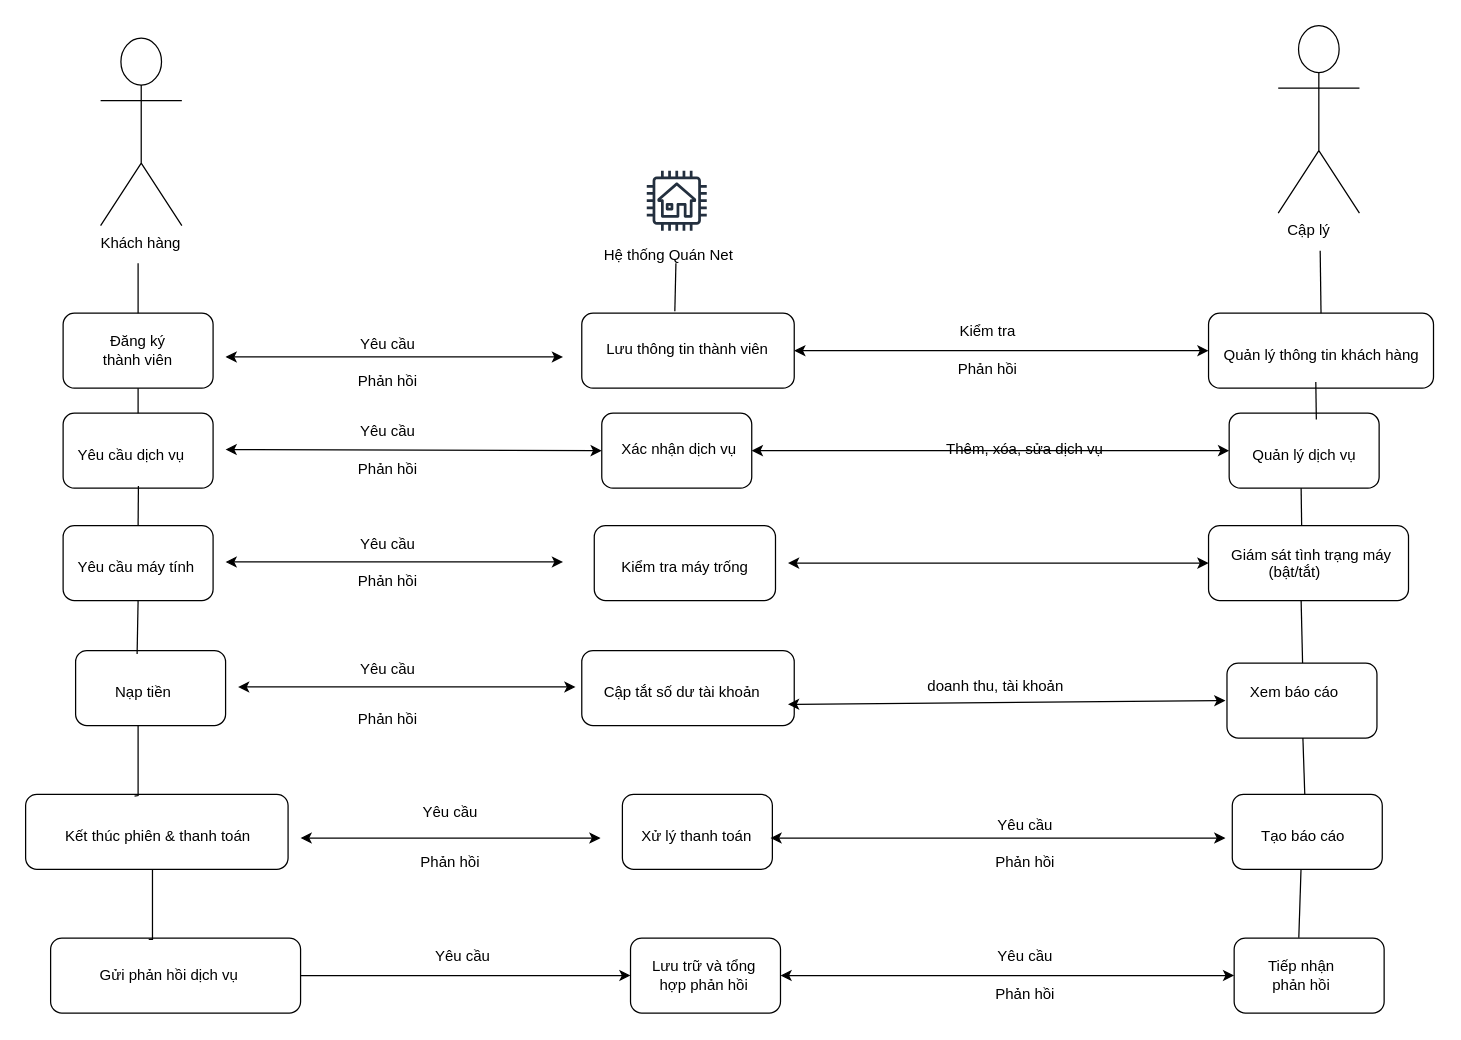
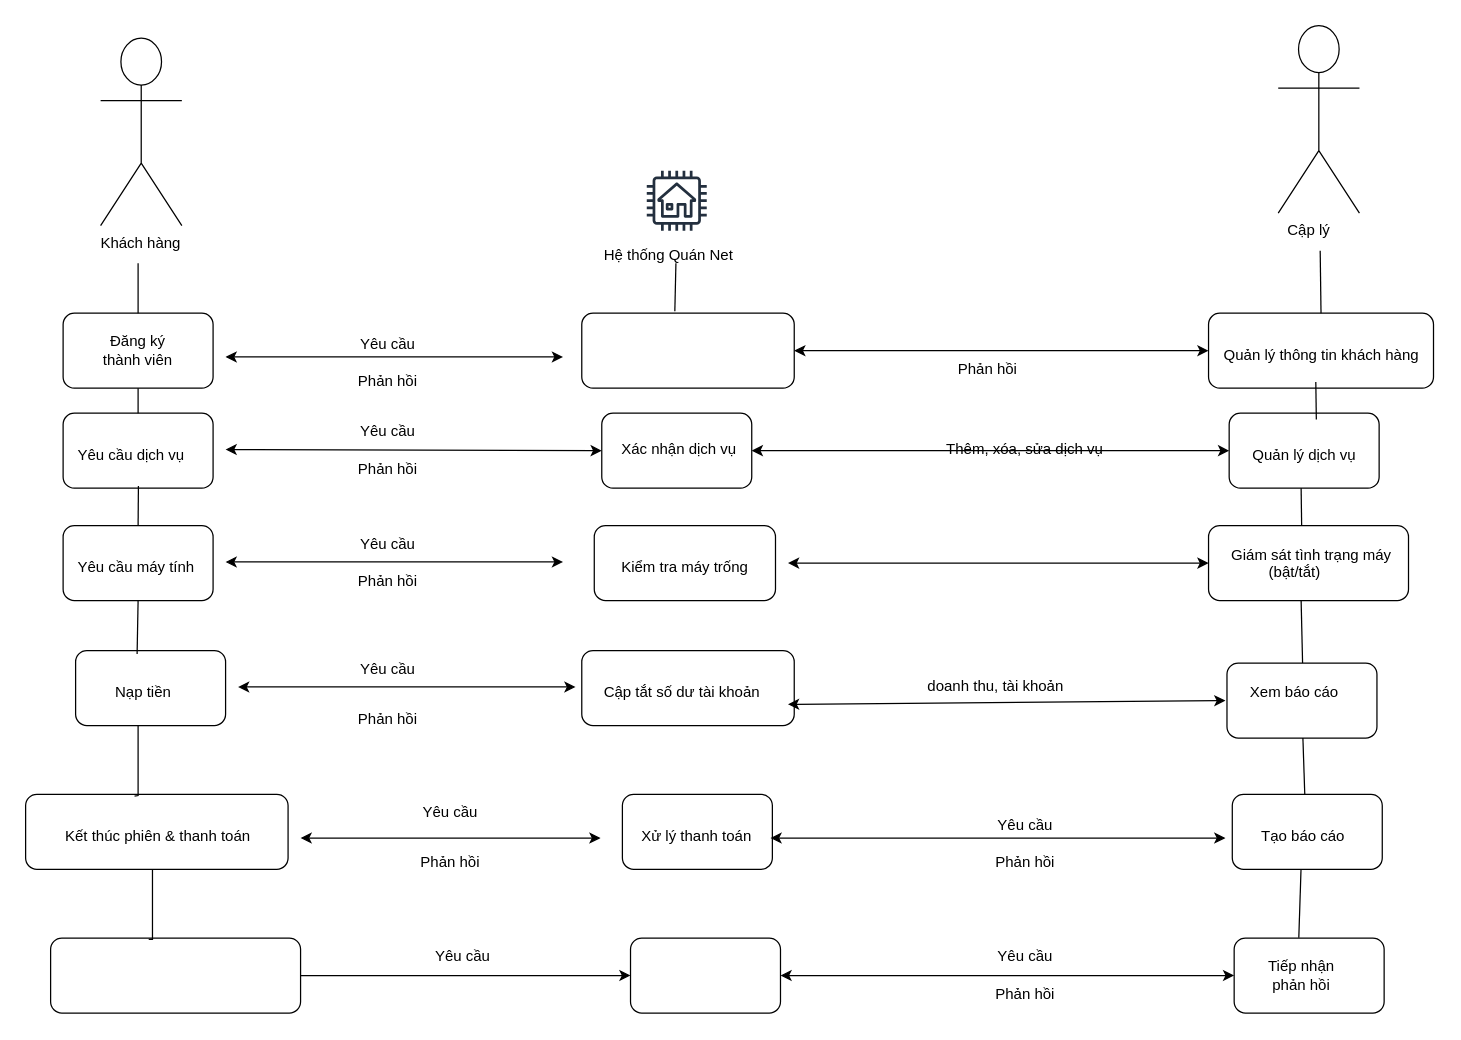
- <mxCell id="89" value="Kiểm tra" style="text;html=1;align=center;verticalAlign=middle;whiteSpace=wrap;rounded=0;" vertex="1" parent="1"><mxGeometry x="760" y="250" width="60" height="30" as="geometry" /></mxCell>
- <mxCell id="29" value="Lưu thông tin thành viên" style="text;fontColor=default;labelBackgroundColor=none;labelBorderColor=none;textShadow=0;whiteSpace=wrap;html=1;" parent="1" vertex="1"><mxGeometry x="482.5" y="265" width="135" height="30" as="geometry" /></mxCell>
- <mxCell id="62" value="Gửi phản hồi dịch vụ" style="text;html=1;align=center;verticalAlign=middle;whiteSpace=wrap;rounded=0;" parent="1" vertex="1"><mxGeometry x="55" y="765" width="160" height="30" as="geometry" /></mxCell>
- <mxCell id="64" value="Lưu trữ và tổng hợp phản hồi" style="text;html=1;align=center;verticalAlign=middle;whiteSpace=wrap;rounded=0;" parent="1" vertex="1"><mxGeometry x="514.5" y="765" width="95.5" height="30" as="geometry" /></mxCell>
